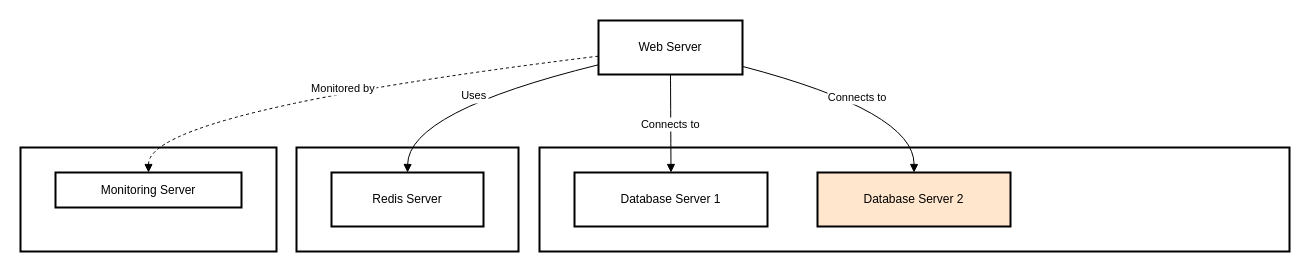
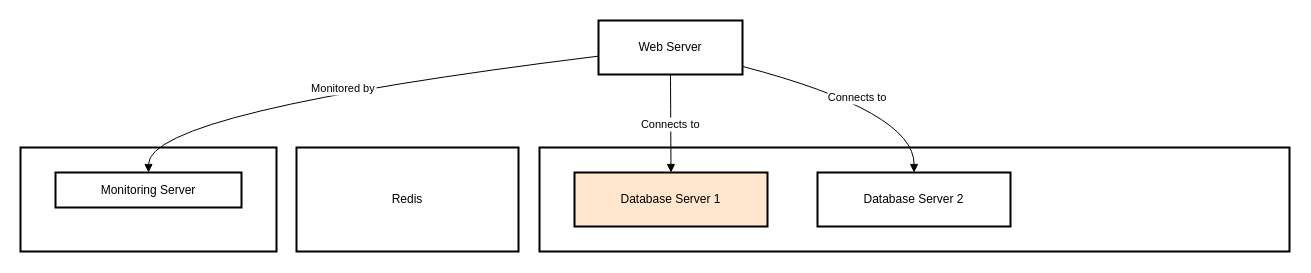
- <mxCell id="13" value="Monitored by" style="curved=1;startArrow=none;endArrow=block;exitX=0;exitY=0.66;entryX=0.5;entryY=0;dashed=1;" edge="1" parent="1" source="5" target="9"><mxGeometry relative="1" as="geometry"><Array as="points"><mxPoint x="148" y="111" /></Array></mxGeometry></mxCell>
+ <mxCell id="13" value="Monitored by" style="curved=1;startArrow=none;endArrow=block;exitX=0;exitY=0.66;entryX=0.5;entryY=0;" edge="1" parent="1" source="5" target="9"><mxGeometry relative="1" as="geometry"><Array as="points"><mxPoint x="148" y="111" /></Array></mxGeometry></mxCell>
- <mxCell id="12" value="Uses" style="curved=1;startArrow=none;endArrow=block;exitX=0;exitY=0.82;entryX=0.5;entryY=0;" edge="1" parent="1" source="5" target="8"><mxGeometry relative="1" as="geometry"><Array as="points"><mxPoint x="408" y="111" /></Array></mxGeometry></mxCell>
- <mxCell id="8" value="Redis Server" style="whiteSpace=wrap;strokeWidth=2;" vertex="1" parent="1"><mxGeometry x="331" y="172" width="152" height="54" as="geometry" /></mxCell>
- <mxCell id="6" value="Database Server 1" style="whiteSpace=wrap;strokeWidth=2;" vertex="1" parent="1"><mxGeometry x="574" y="172" width="193" height="54" as="geometry" /></mxCell>
+ <mxCell id="6" value="Database Server 1" style="whiteSpace=wrap;strokeWidth=2;fillColor=#ffe6cc;" vertex="1" parent="1"><mxGeometry x="574" y="172" width="193" height="54" as="geometry" /></mxCell>
- <mxCell id="7" value="Database Server 2" style="whiteSpace=wrap;strokeWidth=2;fillColor=#ffe6cc;" vertex="1" parent="1"><mxGeometry x="817" y="172" width="193" height="54" as="geometry" /></mxCell>
+ <mxCell id="7" value="Database Server 2" style="whiteSpace=wrap;strokeWidth=2;" vertex="1" parent="1"><mxGeometry x="817" y="172" width="193" height="54" as="geometry" /></mxCell>
